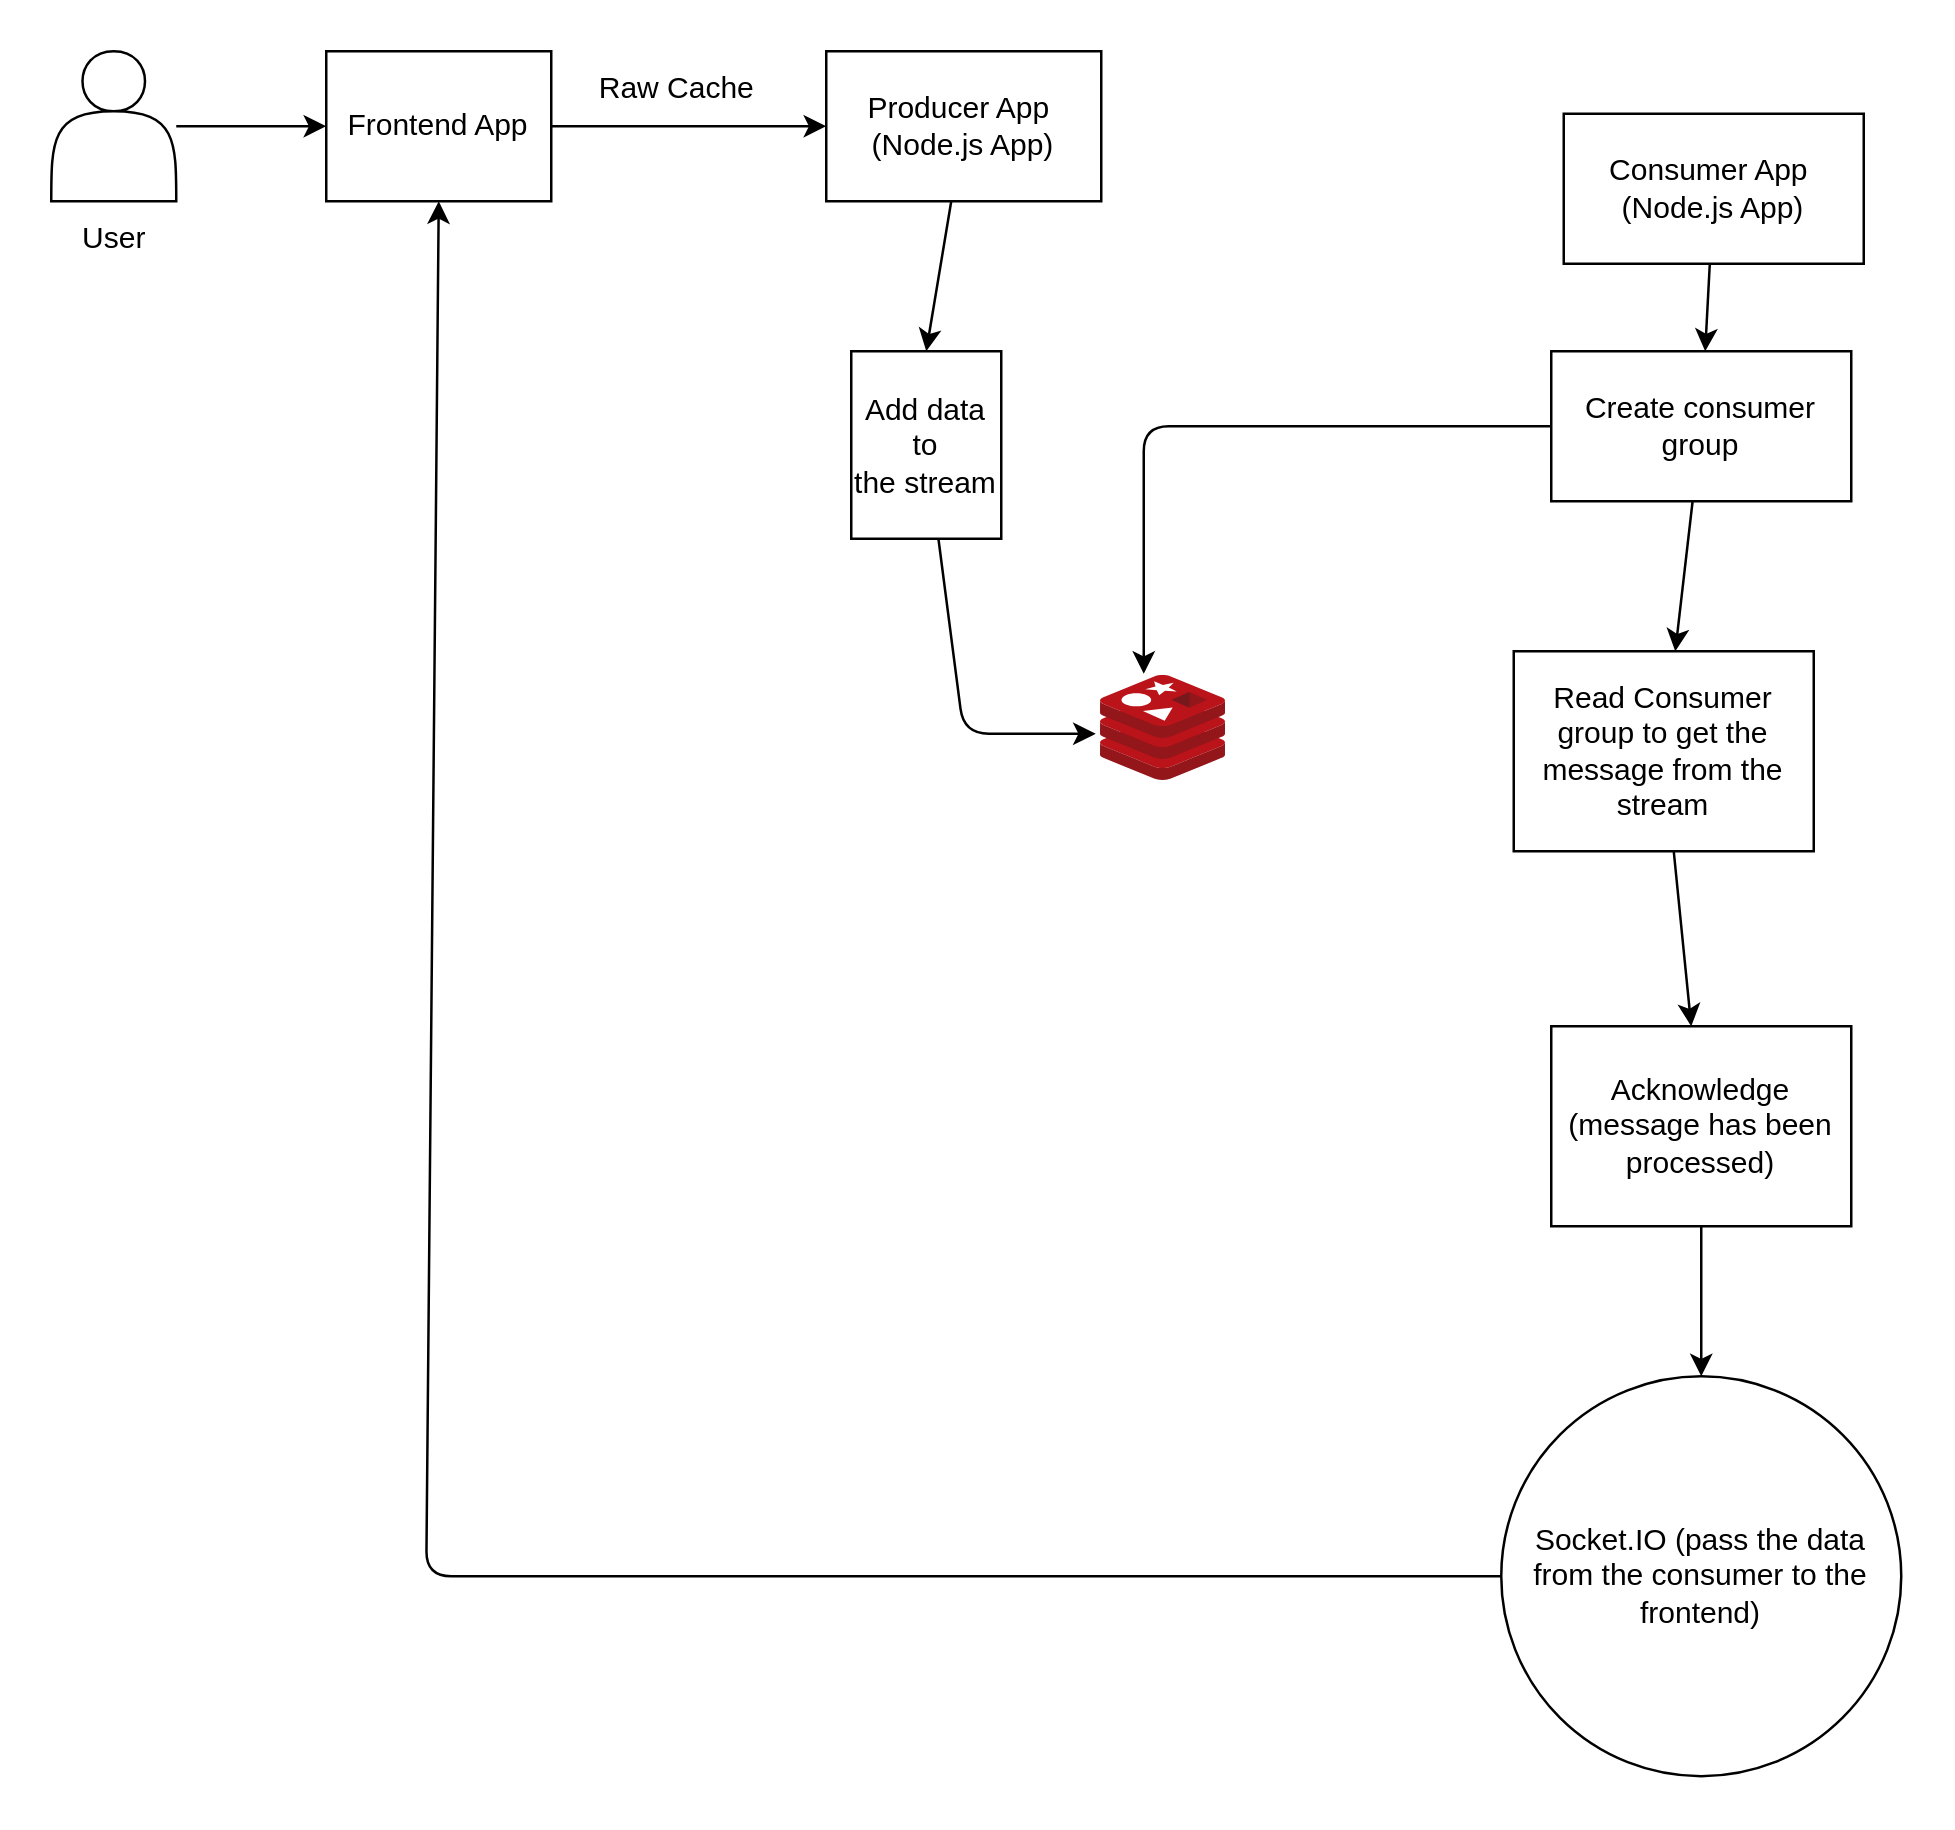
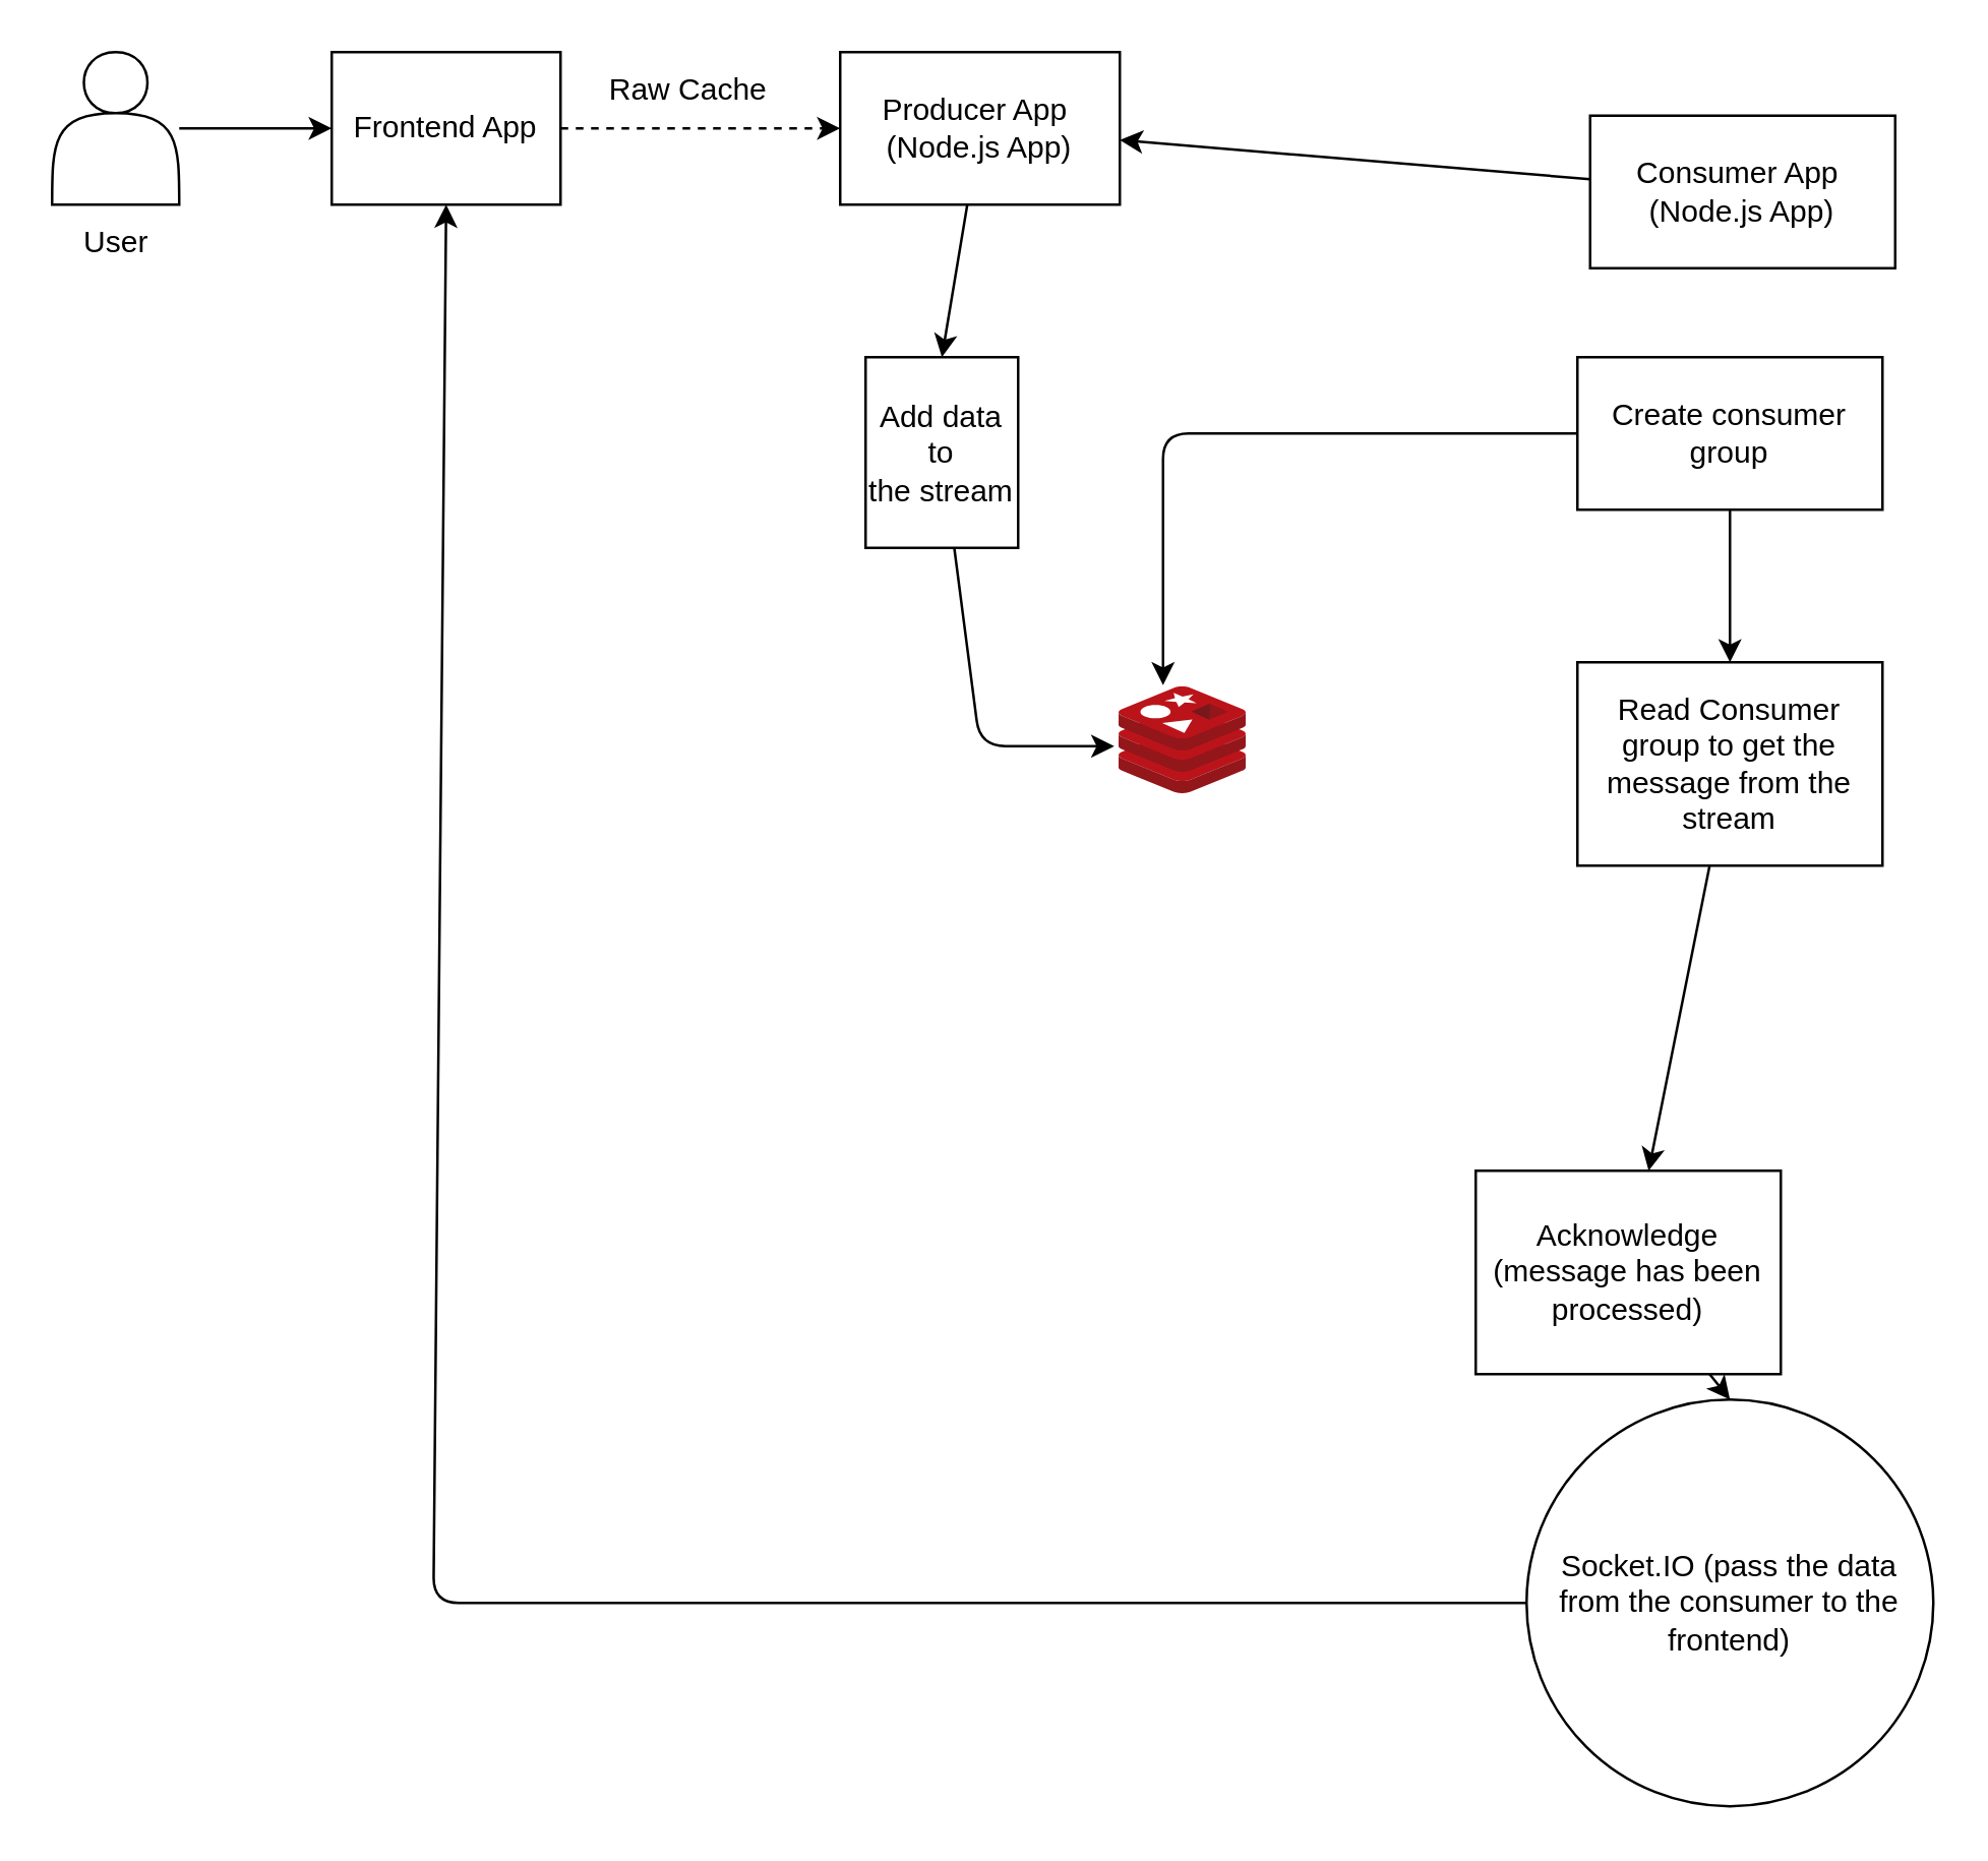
- <mxCell id="4" style="edgeStyle=none;html=1;" edge="1" parent="1" source="5" target="7"><mxGeometry relative="1" as="geometry" /></mxCell>
+ <mxCell id="4" style="edgeStyle=none;html=1;dashed=1;" edge="1" parent="1" source="5" target="7"><mxGeometry relative="1" as="geometry" /></mxCell>
- <mxCell id="10" style="edgeStyle=none;html=1;" edge="1" parent="1" source="11" target="14"><mxGeometry relative="1" as="geometry" /></mxCell>
+ <mxCell id="10" style="edgeStyle=none;html=1;" edge="1" parent="1" source="11" target="7"><mxGeometry relative="1" as="geometry" /></mxCell>
- <mxCell id="16" value="Read Consumer group to get the message from the stream" style="rounded=0;whiteSpace=wrap;html=1;" vertex="1" parent="1"><mxGeometry x="605" y="260" width="120" height="80" as="geometry" /></mxCell>
+ <mxCell id="16" value="Read Consumer group to get the message from the stream" style="rounded=0;whiteSpace=wrap;html=1;" vertex="1" parent="1"><mxGeometry x="620" y="260" width="120" height="80" as="geometry" /></mxCell>
- <mxCell id="18" value="Acknowledge (message has been processed)" style="rounded=0;whiteSpace=wrap;html=1;" vertex="1" parent="1"><mxGeometry x="620" y="410" width="120" height="80" as="geometry" /></mxCell>
+ <mxCell id="18" value="Acknowledge (message has been processed)" style="rounded=0;whiteSpace=wrap;html=1;" vertex="1" parent="1"><mxGeometry x="580" y="460" width="120" height="80" as="geometry" /></mxCell>
